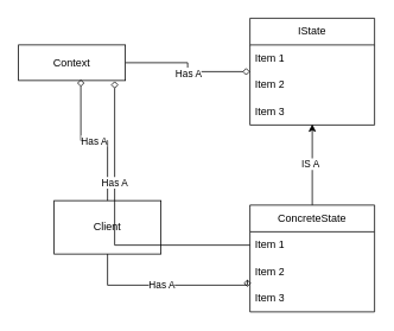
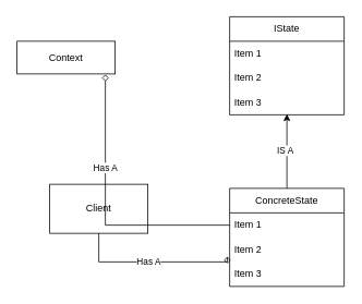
- <mxCell id="2" style="edgeStyle=orthogonalEdgeStyle;rounded=0;orthogonalLoop=1;jettySize=auto;html=1;endArrow=diamond;endFill=0;" parent="1" source="4" target="5" edge="1"><mxGeometry relative="1" as="geometry"><mxPoint x="350" y="80" as="targetPoint" /></mxGeometry></mxCell>
- <mxCell id="3" value="Has A" style="edgeLabel;html=1;align=center;verticalAlign=middle;resizable=0;points=[];" parent="2" vertex="1" connectable="0"><mxGeometry x="0.067" y="-1" relative="1" as="geometry"><mxPoint as="offset" /></mxGeometry></mxCell>
- <mxCell id="16" value="Has A" style="edgeStyle=orthogonalEdgeStyle;rounded=0;orthogonalLoop=1;jettySize=auto;html=1;entryX=0.583;entryY=0.967;entryDx=0;entryDy=0;entryPerimeter=0;endArrow=diamond;endFill=0;" parent="1" source="15" target="4" edge="1"><mxGeometry relative="1" as="geometry" /></mxCell>
